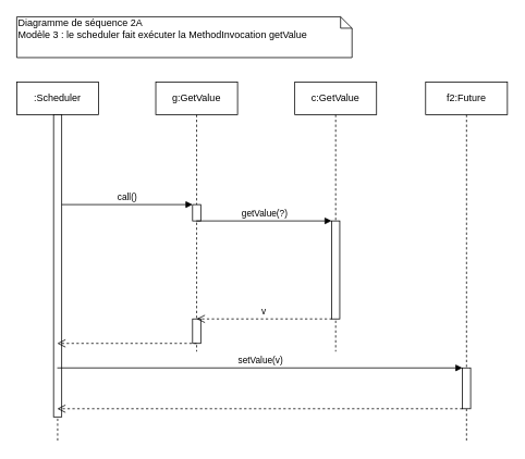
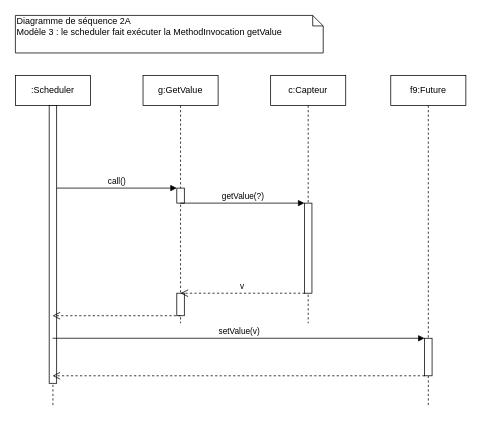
- <mxCell id="8" value="c:GetValue" style="shape=umlLifeline;perimeter=lifelinePerimeter;whiteSpace=wrap;html=1;container=1;collapsible=0;recursiveResize=0;outlineConnect=0;" vertex="1" parent="1"><mxGeometry x="360" y="100" width="100" height="330" as="geometry" /></mxCell>
+ <mxCell id="8" value="c:Capteur" style="shape=umlLifeline;perimeter=lifelinePerimeter;whiteSpace=wrap;html=1;container=1;collapsible=0;recursiveResize=0;outlineConnect=0;" vertex="1" parent="1"><mxGeometry x="360" y="100" width="100" height="330" as="geometry" /></mxCell>
- <mxCell id="12" value="f2:Future" style="shape=umlLifeline;perimeter=lifelinePerimeter;whiteSpace=wrap;html=1;container=1;collapsible=0;recursiveResize=0;outlineConnect=0;" vertex="1" parent="1"><mxGeometry x="520" y="100" width="100" height="440" as="geometry" /></mxCell>
+ <mxCell id="12" value="f9:Future" style="shape=umlLifeline;perimeter=lifelinePerimeter;whiteSpace=wrap;html=1;container=1;collapsible=0;recursiveResize=0;outlineConnect=0;" vertex="1" parent="1"><mxGeometry x="520" y="100" width="100" height="440" as="geometry" /></mxCell>
